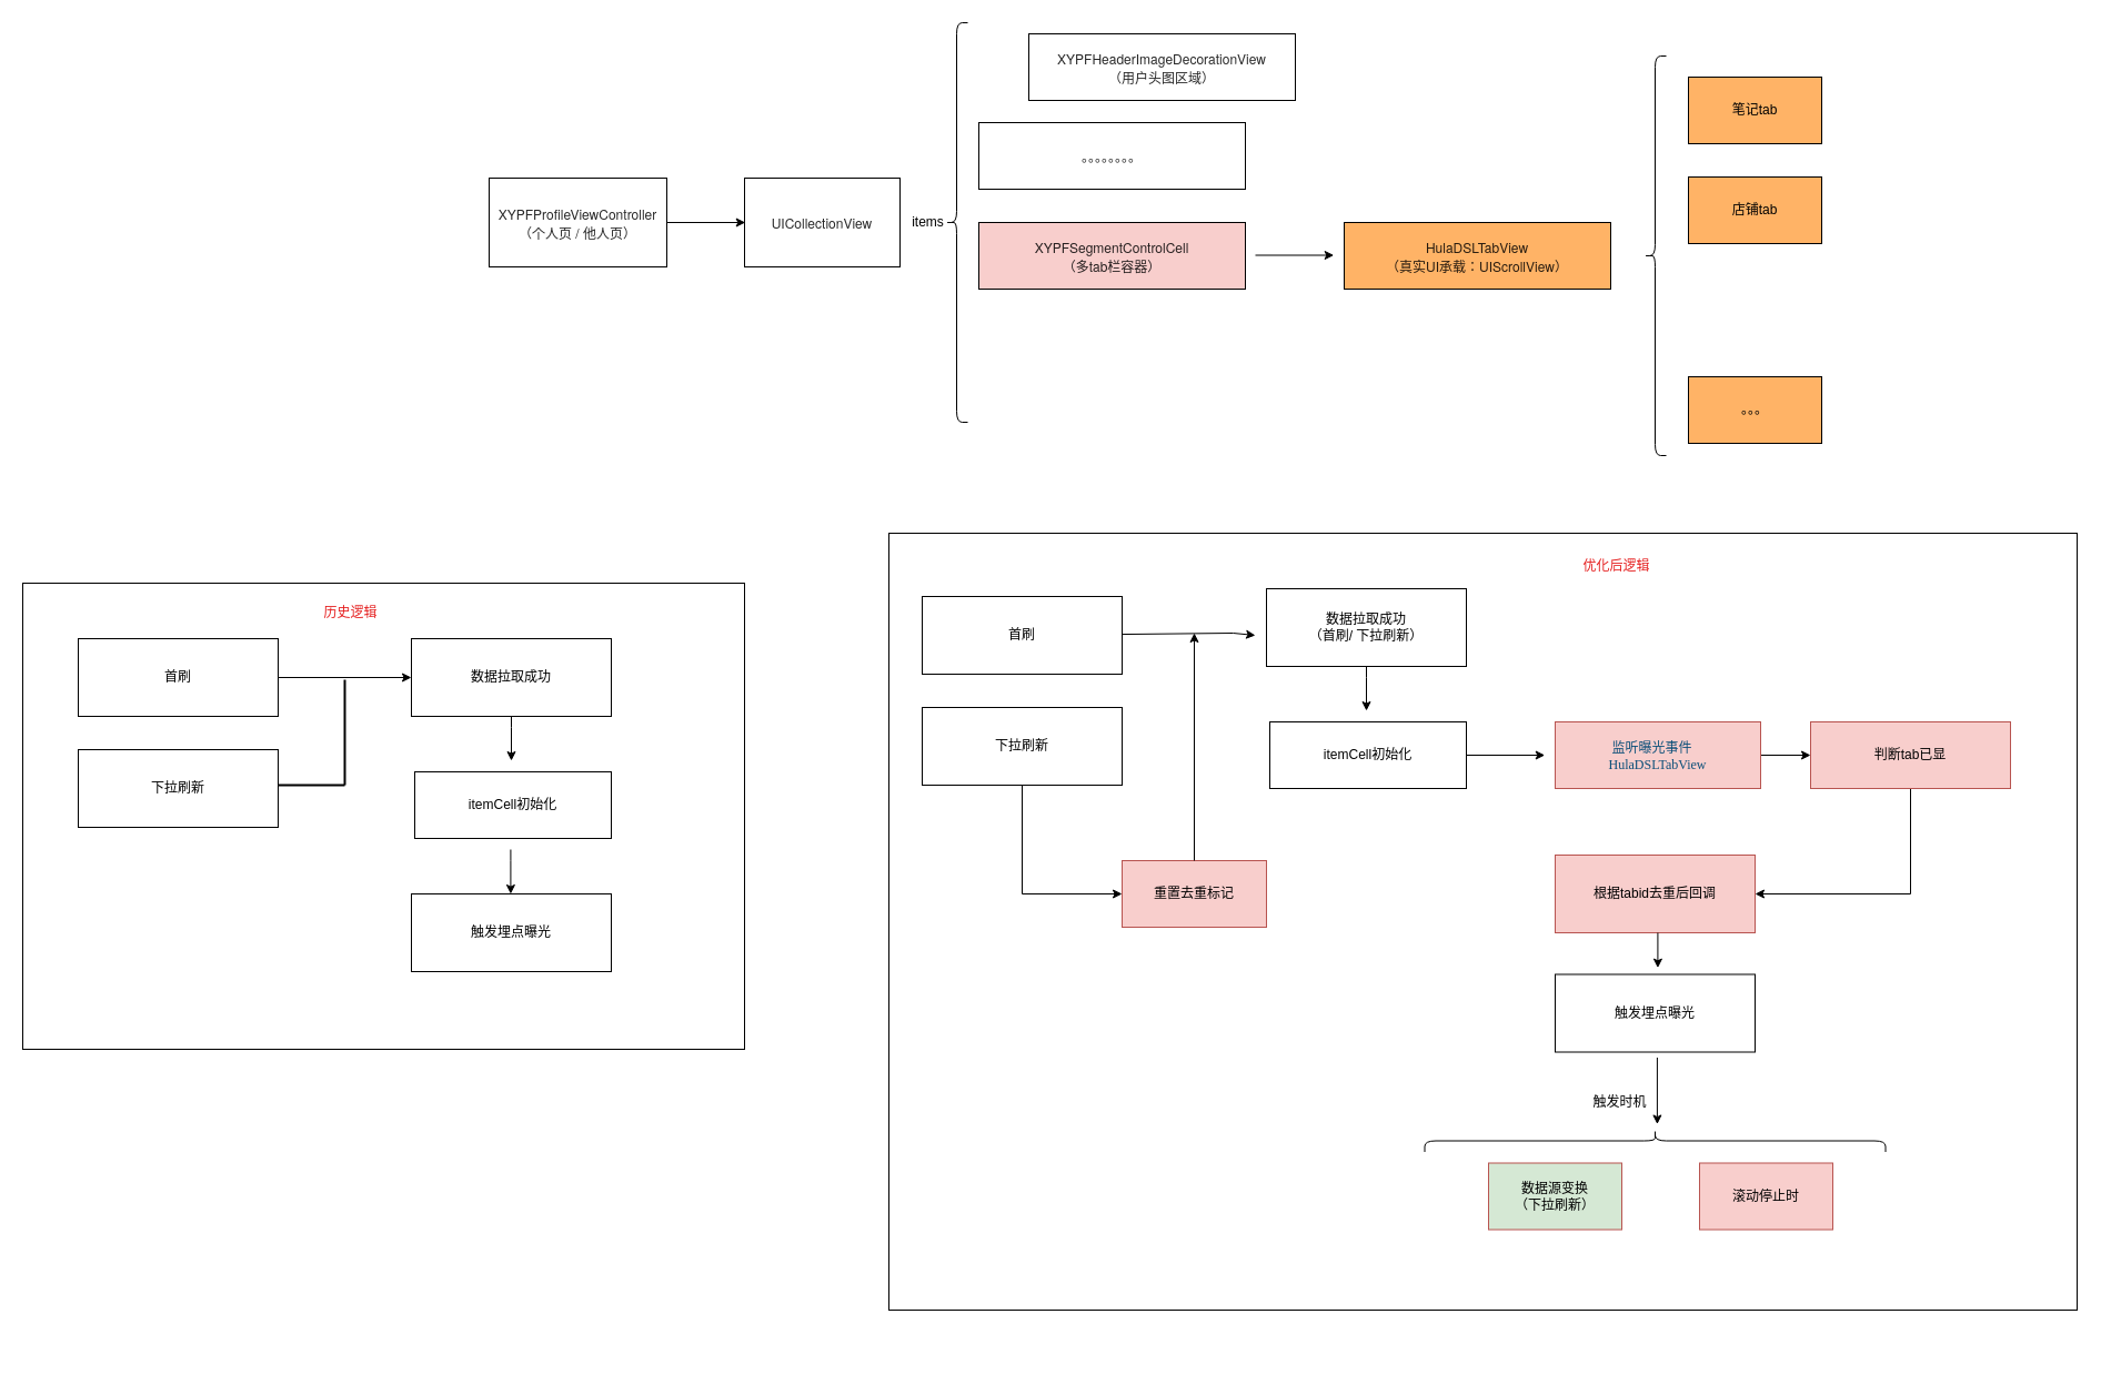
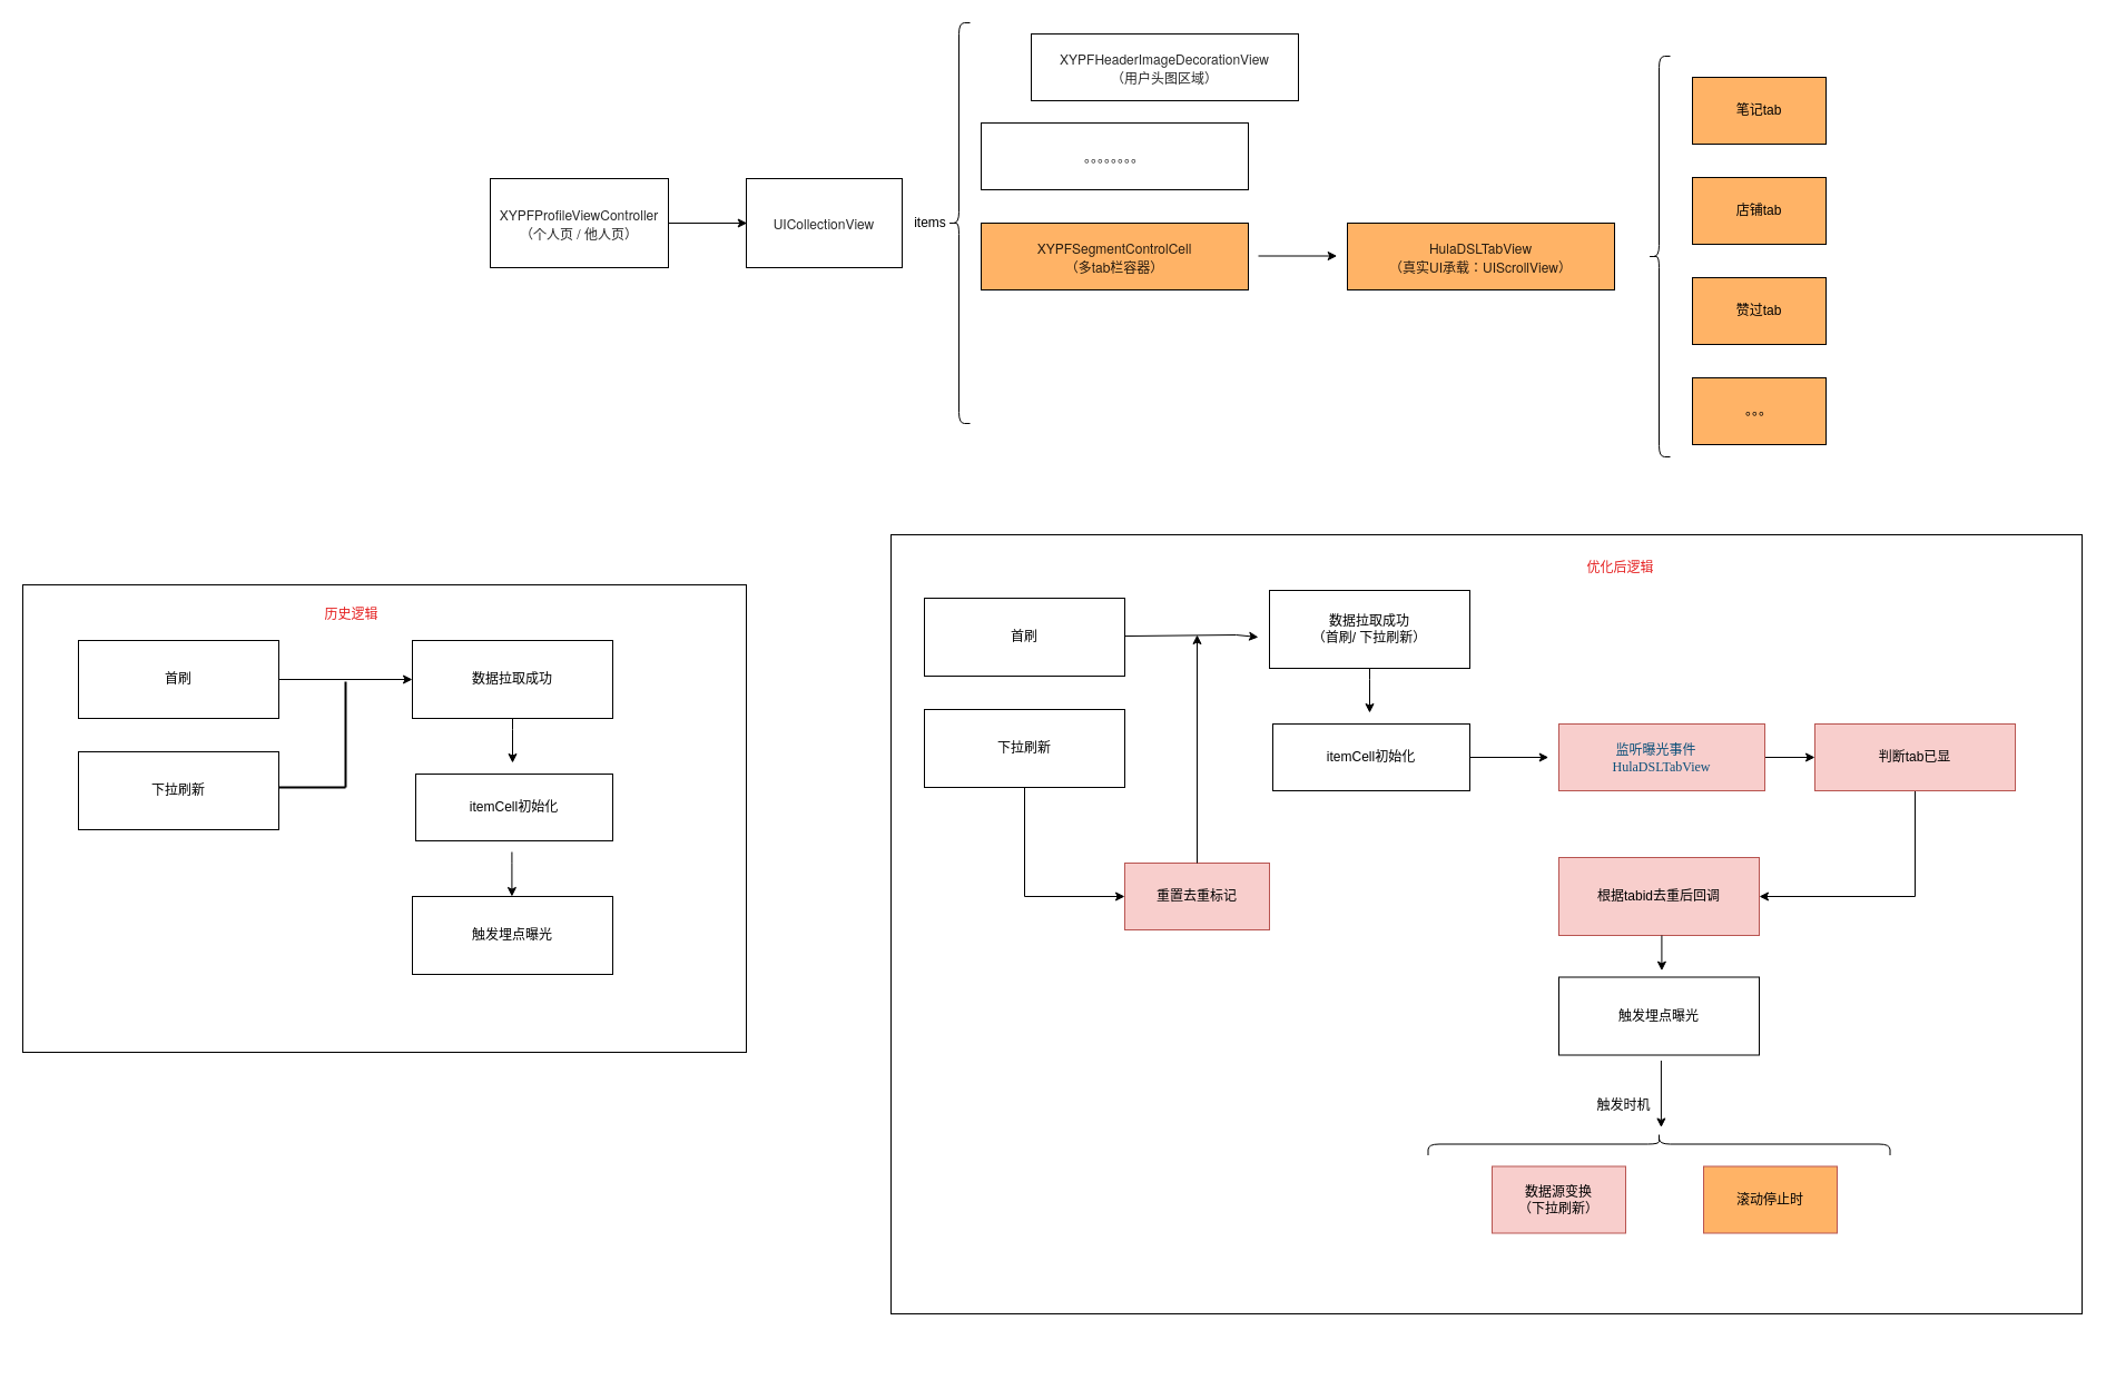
- <mxCell id="9" value="&lt;p style=&quot;margin: 0px; font-variant-numeric: normal; font-variant-east-asian: normal; font-stretch: normal; line-height: normal; font-family: &amp;quot;Helvetica Neue&amp;quot;; color: rgba(0, 0, 0, 0.85);&quot; class=&quot;p1&quot;&gt;XYPFSegmentControlCell&lt;/p&gt;&lt;p style=&quot;margin: 0px; font-variant-numeric: normal; font-variant-east-asian: normal; font-stretch: normal; line-height: normal; font-family: &amp;quot;Helvetica Neue&amp;quot;; color: rgba(0, 0, 0, 0.85);&quot; class=&quot;p1&quot;&gt;（多tab栏容器）&lt;/p&gt;" style="whiteSpace=wrap;html=1;align=center;fillColor=#f8cecc;" vertex="1" parent="1"><mxGeometry x="881" y="200" width="240" height="60" as="geometry" /></mxCell>
+ <mxCell id="9" value="&lt;p style=&quot;margin: 0px; font-variant-numeric: normal; font-variant-east-asian: normal; font-stretch: normal; line-height: normal; font-family: &amp;quot;Helvetica Neue&amp;quot;; color: rgba(0, 0, 0, 0.85);&quot; class=&quot;p1&quot;&gt;XYPFSegmentControlCell&lt;/p&gt;&lt;p style=&quot;margin: 0px; font-variant-numeric: normal; font-variant-east-asian: normal; font-stretch: normal; line-height: normal; font-family: &amp;quot;Helvetica Neue&amp;quot;; color: rgba(0, 0, 0, 0.85);&quot; class=&quot;p1&quot;&gt;（多tab栏容器）&lt;/p&gt;" style="whiteSpace=wrap;html=1;align=center;fillColor=#FFB366;" vertex="1" parent="1"><mxGeometry x="881" y="200" width="240" height="60" as="geometry" /></mxCell>
+ <mxCell id="15" value="赞过tab" style="rounded=0;whiteSpace=wrap;html=1;fillColor=#FFB366;" vertex="1" parent="1"><mxGeometry x="1520" y="249" width="120" height="60" as="geometry" /></mxCell>
- <mxCell id="35" value="数据源变换&lt;div&gt;（下拉刷新）&lt;/div&gt;" style="rounded=0;whiteSpace=wrap;html=1;fillColor=#d5e8d4;strokeColor=#b85450;" vertex="1" parent="1"><mxGeometry x="1340" y="1047.5" width="120" height="60" as="geometry" /></mxCell>
+ <mxCell id="35" value="数据源变换&lt;div&gt;（下拉刷新）&lt;/div&gt;" style="rounded=0;whiteSpace=wrap;html=1;fillColor=#f8cecc;strokeColor=#b85450;" vertex="1" parent="1"><mxGeometry x="1340" y="1047.5" width="120" height="60" as="geometry" /></mxCell>
- <mxCell id="36" value="滚动停止时" style="rounded=0;whiteSpace=wrap;html=1;fillColor=#f8cecc;strokeColor=#b85450;" vertex="1" parent="1"><mxGeometry x="1530" y="1047.5" width="120" height="60" as="geometry" /></mxCell>
+ <mxCell id="36" value="滚动停止时" style="rounded=0;whiteSpace=wrap;html=1;fillColor=#ffb366;strokeColor=#b85450;" vertex="1" parent="1"><mxGeometry x="1530" y="1047.5" width="120" height="60" as="geometry" /></mxCell>
